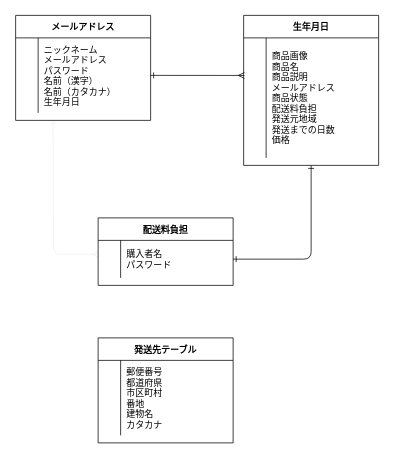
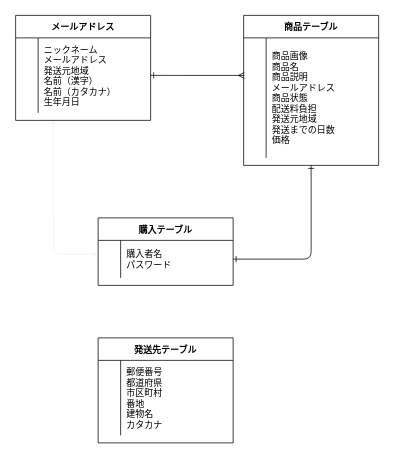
- <mxCell id="8" value="生年月日" style="shape=table;startSize=30;container=1;collapsible=1;childLayout=tableLayout;fixedRows=1;rowLines=0;fontStyle=1;align=center;resizeLast=1;" parent="1" vertex="1"><mxGeometry x="324" y="20" width="180" height="200" as="geometry" /></mxCell>
+ <mxCell id="8" value="商品テーブル" style="shape=table;startSize=30;container=1;collapsible=1;childLayout=tableLayout;fixedRows=1;rowLines=0;fontStyle=1;align=center;resizeLast=1;" parent="1" vertex="1"><mxGeometry x="324" y="20" width="180" height="200" as="geometry" /></mxCell>
- <mxCell id="6" value="ニックネーム&#10;メールアドレス&#10;パスワード&#10;名前（漢字）&#10;名前（カタカナ）&#10;生年月日" style="shape=partialRectangle;connectable=0;fillColor=none;top=0;left=0;bottom=0;right=0;align=left;spacingLeft=6;overflow=hidden;" parent="4" vertex="1"><mxGeometry x="30" width="150" height="100" as="geometry" /></mxCell>
+ <mxCell id="6" value="ニックネーム&#10;メールアドレス&#10;発送元地域&#10;名前（漢字）&#10;名前（カタカナ）&#10;生年月日" style="shape=partialRectangle;connectable=0;fillColor=none;top=0;left=0;bottom=0;right=0;align=left;spacingLeft=6;overflow=hidden;" parent="4" vertex="1"><mxGeometry x="30" width="150" height="100" as="geometry" /></mxCell>
- <mxCell id="13" value="配送料負担" style="shape=table;startSize=30;container=1;collapsible=1;childLayout=tableLayout;fixedRows=1;rowLines=0;fontStyle=1;align=center;resizeLast=1;" parent="1" vertex="1"><mxGeometry x="130" y="290" width="180" height="90" as="geometry" /></mxCell>
+ <mxCell id="13" value="購入テーブル" style="shape=table;startSize=30;container=1;collapsible=1;childLayout=tableLayout;fixedRows=1;rowLines=0;fontStyle=1;align=center;resizeLast=1;" parent="1" vertex="1"><mxGeometry x="130" y="290" width="180" height="90" as="geometry" /></mxCell>
